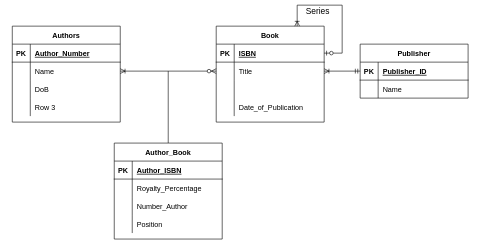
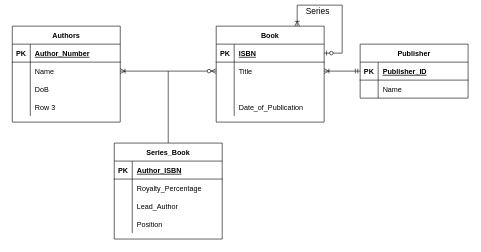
- <mxCell id="31" value="Author_Book" style="shape=table;startSize=30;container=1;collapsible=1;childLayout=tableLayout;fixedRows=1;rowLines=0;fontStyle=1;align=center;resizeLast=1;" vertex="1" parent="1"><mxGeometry x="190" y="215" width="180" height="160" as="geometry" /></mxCell>
+ <mxCell id="31" value="Series_Book" style="shape=table;startSize=30;container=1;collapsible=1;childLayout=tableLayout;fixedRows=1;rowLines=0;fontStyle=1;align=center;resizeLast=1;" vertex="1" parent="1"><mxGeometry x="190" y="215" width="180" height="160" as="geometry" /></mxCell>
- <mxCell id="40" value="Number_Author" style="shape=partialRectangle;connectable=0;fillColor=none;top=0;left=0;bottom=0;right=0;align=left;spacingLeft=6;overflow=hidden;" vertex="1" parent="38"><mxGeometry x="30" width="150" height="30" as="geometry" /></mxCell>
+ <mxCell id="40" value="Lead_Author" style="shape=partialRectangle;connectable=0;fillColor=none;top=0;left=0;bottom=0;right=0;align=left;spacingLeft=6;overflow=hidden;" vertex="1" parent="38"><mxGeometry x="30" width="150" height="30" as="geometry" /></mxCell>
